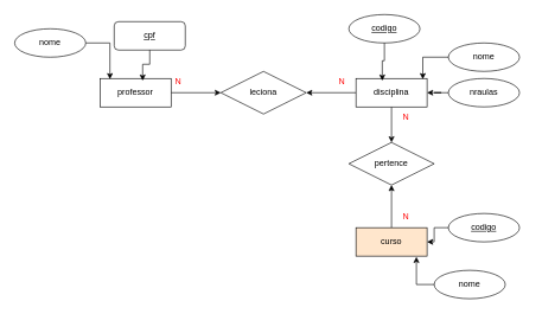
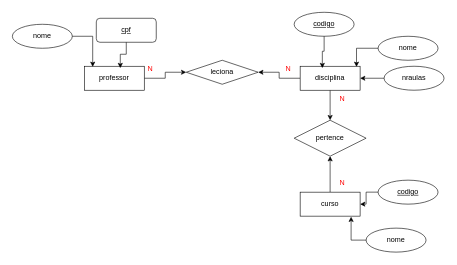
- <mxCell id="2" value="leciona" style="shape=rhombus;perimeter=rhombusPerimeter;whiteSpace=wrap;html=1;align=center;" vertex="1" parent="1"><mxGeometry x="310" y="100" width="120" height="60" as="geometry" /></mxCell>
+ <mxCell id="2" value="leciona" style="shape=rhombus;perimeter=rhombusPerimeter;whiteSpace=wrap;html=1;align=center;" vertex="1" parent="1"><mxGeometry x="310" y="100" width="120" height="40" as="geometry" /></mxCell>
- <mxCell id="15" value="nraulas" style="ellipse;whiteSpace=wrap;html=1;align=center;" vertex="1" parent="1"><mxGeometry x="630" y="110" width="100" height="40" as="geometry" /></mxCell>
+ <mxCell id="15" value="nraulas" style="ellipse;whiteSpace=wrap;html=1;align=center;" vertex="1" parent="1"><mxGeometry x="640" y="110" width="100" height="40" as="geometry" /></mxCell>
- <mxCell id="20" value="curso" style="whiteSpace=wrap;html=1;align=center;fillColor=#ffe6cc;" vertex="1" parent="1"><mxGeometry x="500" y="320" width="100" height="40" as="geometry" /></mxCell>
+ <mxCell id="20" value="curso" style="whiteSpace=wrap;html=1;align=center;" vertex="1" parent="1"><mxGeometry x="500" y="320" width="100" height="40" as="geometry" /></mxCell>
